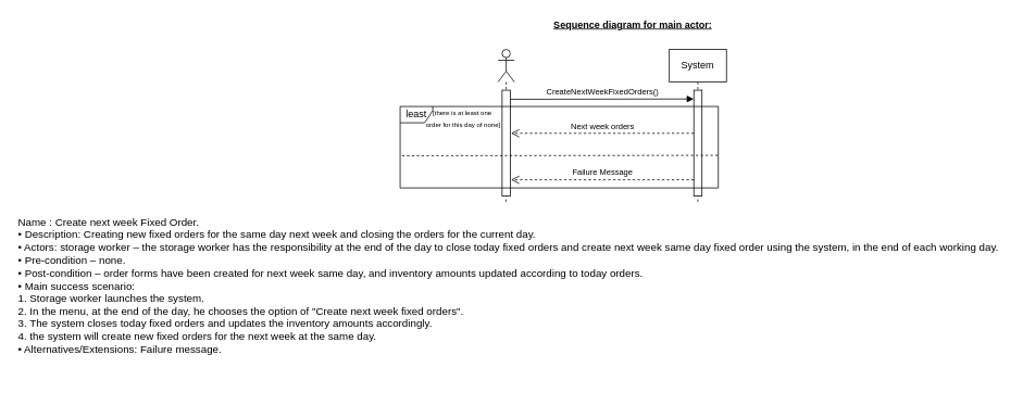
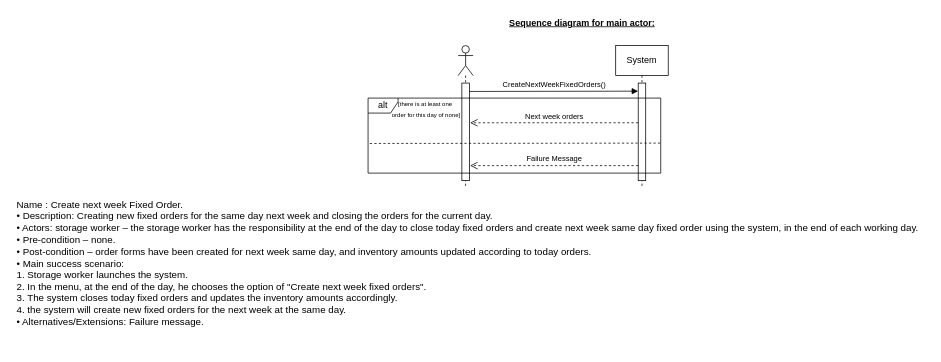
- <mxCell id="8" value="least" style="shape=umlFrame;whiteSpace=wrap;html=1;width=40;height=20;" parent="6" vertex="1"><mxGeometry x="-330" y="70" width="390" height="100" as="geometry" /></mxCell>
+ <mxCell id="8" value="alt" style="shape=umlFrame;whiteSpace=wrap;html=1;width=40;height=20;" parent="6" vertex="1"><mxGeometry x="-330" y="70" width="390" height="100" as="geometry" /></mxCell>
